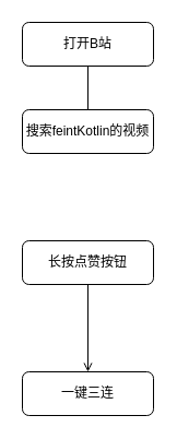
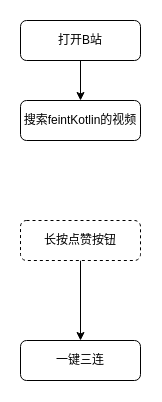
- <mxCell id="2" value="" style="edgeStyle=orthogonalEdgeStyle;rounded=0;orthogonalLoop=1;jettySize=auto;html=1;endArrow=none;" edge="1" parent="1" source="3" target="4"><mxGeometry relative="1" as="geometry" /></mxCell>
+ <mxCell id="2" value="" style="edgeStyle=orthogonalEdgeStyle;rounded=0;orthogonalLoop=1;jettySize=auto;html=1;" edge="1" parent="1" source="3" target="4"><mxGeometry relative="1" as="geometry" /></mxCell>
- <mxCell id="6" value="长按点赞按钮" style="rounded=1;whiteSpace=wrap;html=1;" vertex="1" parent="1"><mxGeometry x="20" y="220" width="120" height="40" as="geometry" /></mxCell>
+ <mxCell id="6" value="长按点赞按钮" style="rounded=1;whiteSpace=wrap;html=1;dashed=1;" vertex="1" parent="1"><mxGeometry x="20" y="220" width="120" height="40" as="geometry" /></mxCell>
- <mxCell id="5" value="" style="edgeStyle=orthogonalEdgeStyle;rounded=0;orthogonalLoop=1;jettySize=auto;html=1;endArrow=open;" edge="1" parent="1" source="6" target="7"><mxGeometry relative="1" as="geometry" /></mxCell>
+ <mxCell id="5" value="" style="edgeStyle=orthogonalEdgeStyle;rounded=0;orthogonalLoop=1;jettySize=auto;html=1;" edge="1" parent="1" source="6" target="7"><mxGeometry relative="1" as="geometry" /></mxCell>
